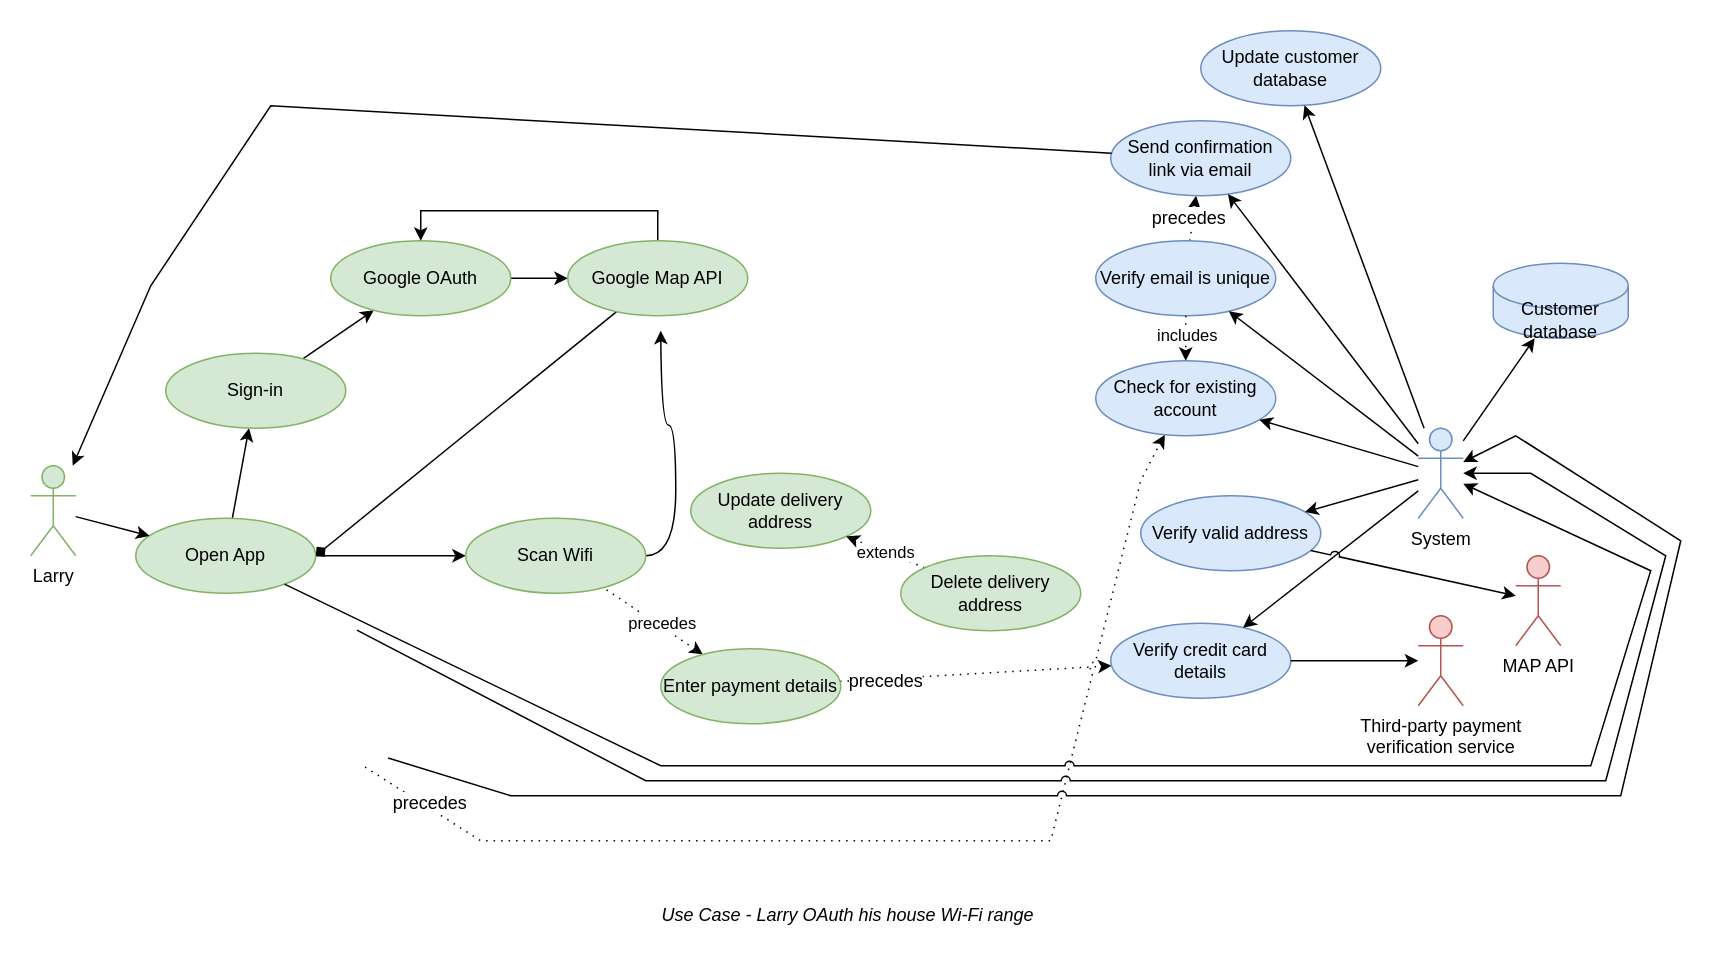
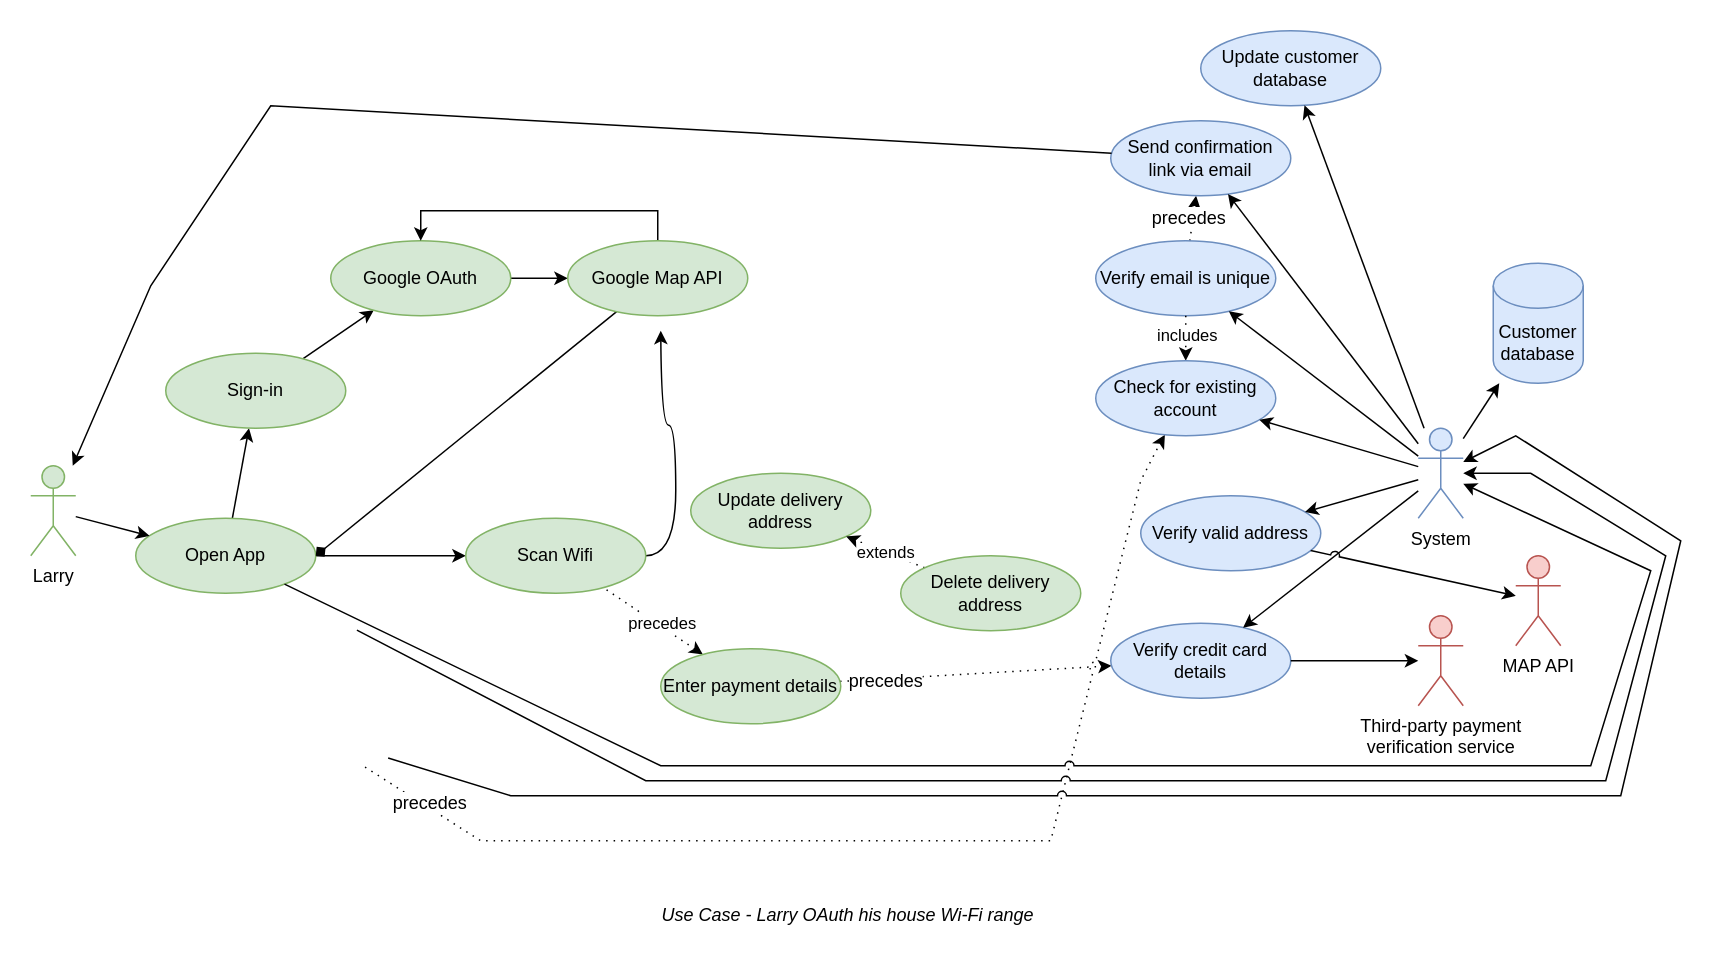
- <mxCell id="22" value="Customer database" style="shape=cylinder3;whiteSpace=wrap;html=1;boundedLbl=1;backgroundOutline=1;size=15;rounded=1;strokeWidth=1;fillColor=#dae8fc;strokeColor=#6c8ebf;" parent="1" vertex="1"><mxGeometry x="995" y="175" width="90" height="50" as="geometry" /></mxCell>
+ <mxCell id="22" value="Customer database" style="shape=cylinder3;whiteSpace=wrap;html=1;boundedLbl=1;backgroundOutline=1;size=15;rounded=1;strokeWidth=1;fillColor=#dae8fc;strokeColor=#6c8ebf;" parent="1" vertex="1"><mxGeometry x="995" y="175" width="60" height="80" as="geometry" /></mxCell>
